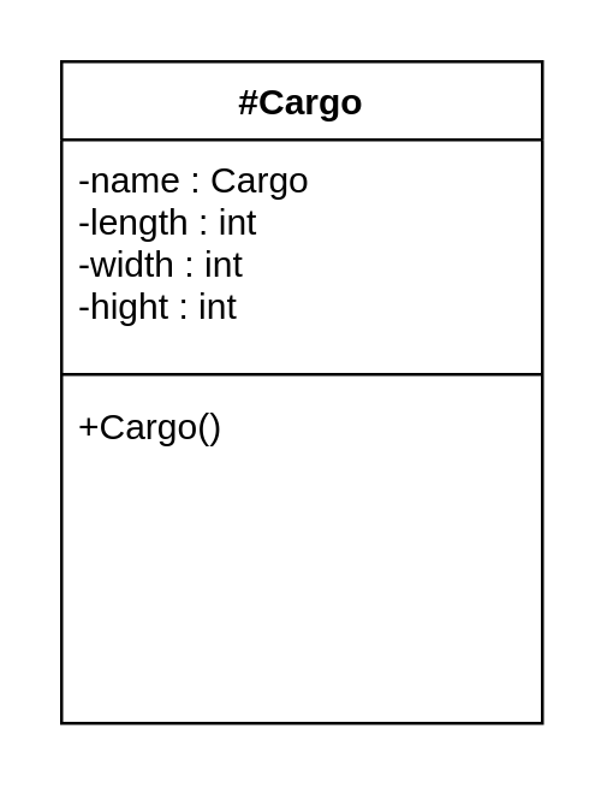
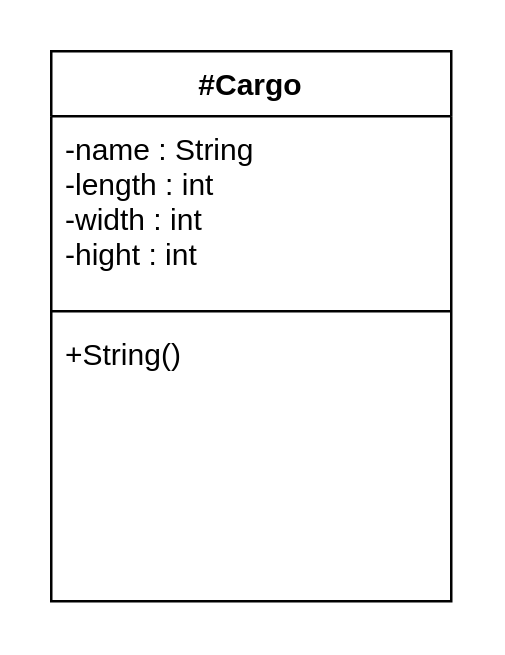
- <mxCell id="3" value="-name : Cargo&#10;-length : int&#10;-width : int&#10;-hight : int&#10;" style="text;strokeColor=none;fillColor=none;align=left;verticalAlign=top;spacingLeft=4;spacingRight=4;overflow=hidden;rotatable=0;points=[[0,0.5],[1,0.5]];portConstraint=eastwest;" parent="2" vertex="1"><mxGeometry y="26" width="160" height="74" as="geometry" /></mxCell>
+ <mxCell id="3" value="-name : String&#10;-length : int&#10;-width : int&#10;-hight : int&#10;" style="text;strokeColor=none;fillColor=none;align=left;verticalAlign=top;spacingLeft=4;spacingRight=4;overflow=hidden;rotatable=0;points=[[0,0.5],[1,0.5]];portConstraint=eastwest;" parent="2" vertex="1"><mxGeometry y="26" width="160" height="74" as="geometry" /></mxCell>
- <mxCell id="5" value="+Cargo()" style="text;strokeColor=none;fillColor=none;align=left;verticalAlign=top;spacingLeft=4;spacingRight=4;overflow=hidden;rotatable=0;points=[[0,0.5],[1,0.5]];portConstraint=eastwest;" parent="2" vertex="1"><mxGeometry y="108" width="160" height="112" as="geometry" /></mxCell>
+ <mxCell id="5" value="+String()" style="text;strokeColor=none;fillColor=none;align=left;verticalAlign=top;spacingLeft=4;spacingRight=4;overflow=hidden;rotatable=0;points=[[0,0.5],[1,0.5]];portConstraint=eastwest;" parent="2" vertex="1"><mxGeometry y="108" width="160" height="112" as="geometry" /></mxCell>
